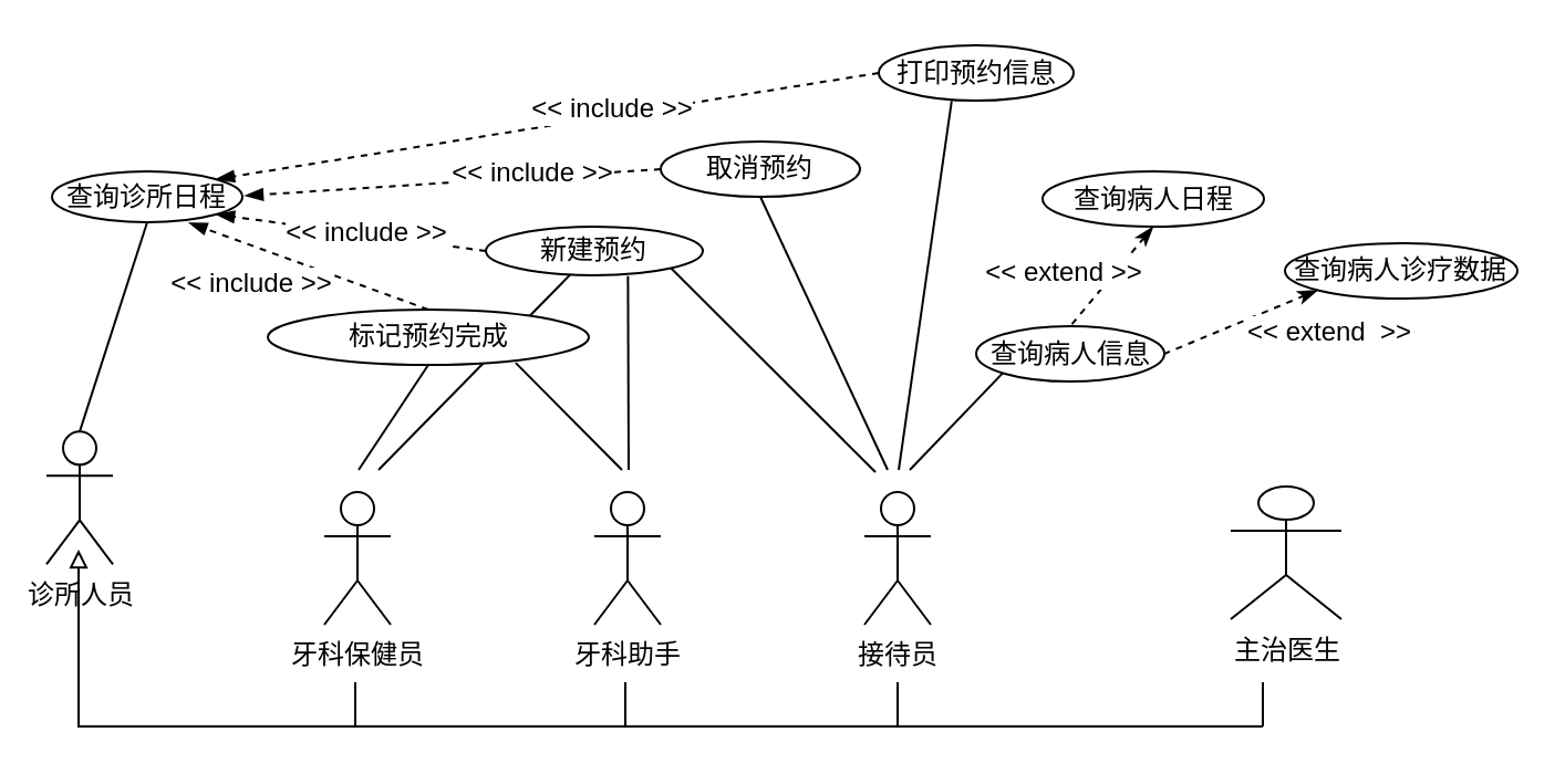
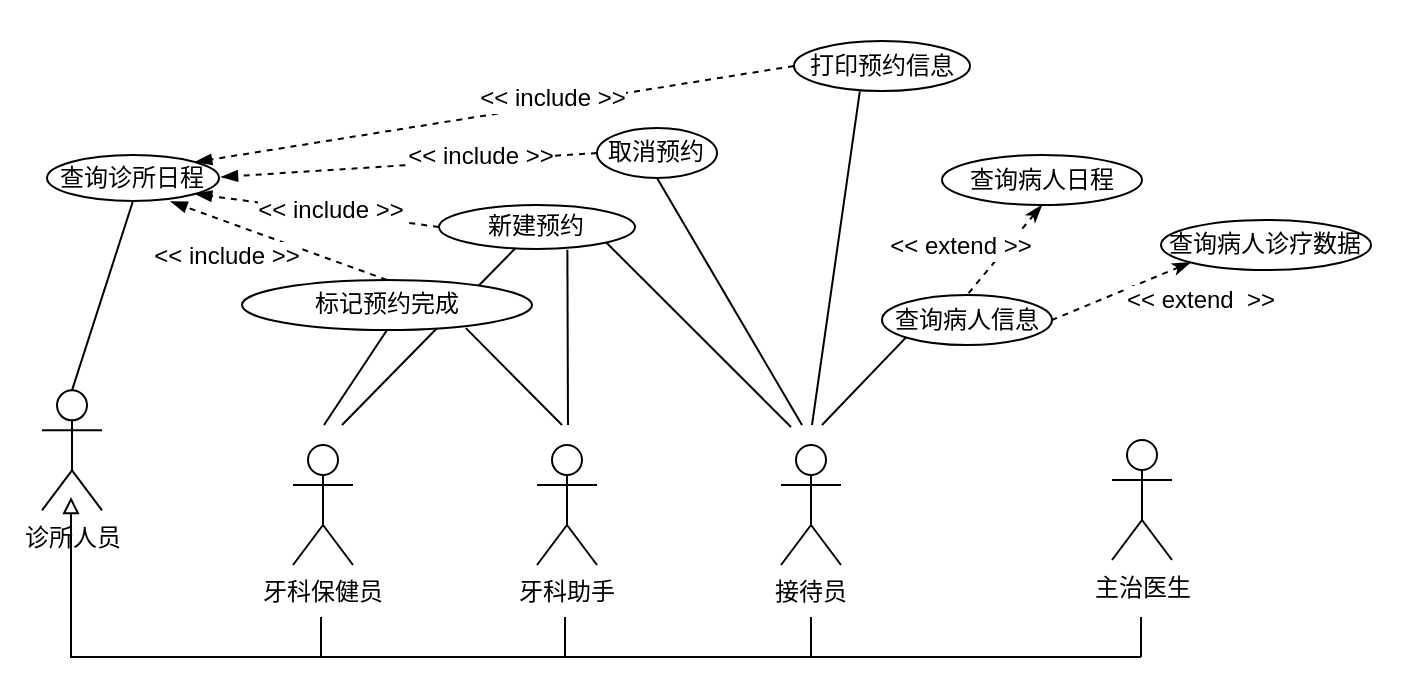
- <mxCell id="28" value="取消预约" style="ellipse;whiteSpace=wrap;html=1;" parent="1" vertex="1"><mxGeometry x="298" y="63.5" width="90" height="25" as="geometry" /></mxCell>
+ <mxCell id="28" value="取消预约" style="ellipse;whiteSpace=wrap;html=1;" parent="1" vertex="1"><mxGeometry x="298" y="63.5" width="60" height="25" as="geometry" /></mxCell>
- <mxCell id="2" value="主治医生" style="shape=umlActor;verticalLabelPosition=bottom;labelBackgroundColor=#ffffff;verticalAlign=top;html=1;outlineConnect=0;" parent="1" vertex="1"><mxGeometry x="555.5" y="219.5" width="50" height="60" as="geometry" /></mxCell>
+ <mxCell id="2" value="主治医生" style="shape=umlActor;verticalLabelPosition=bottom;labelBackgroundColor=#ffffff;verticalAlign=top;html=1;outlineConnect=0;" parent="1" vertex="1"><mxGeometry x="555.5" y="219.5" width="30" height="60" as="geometry" /></mxCell>
